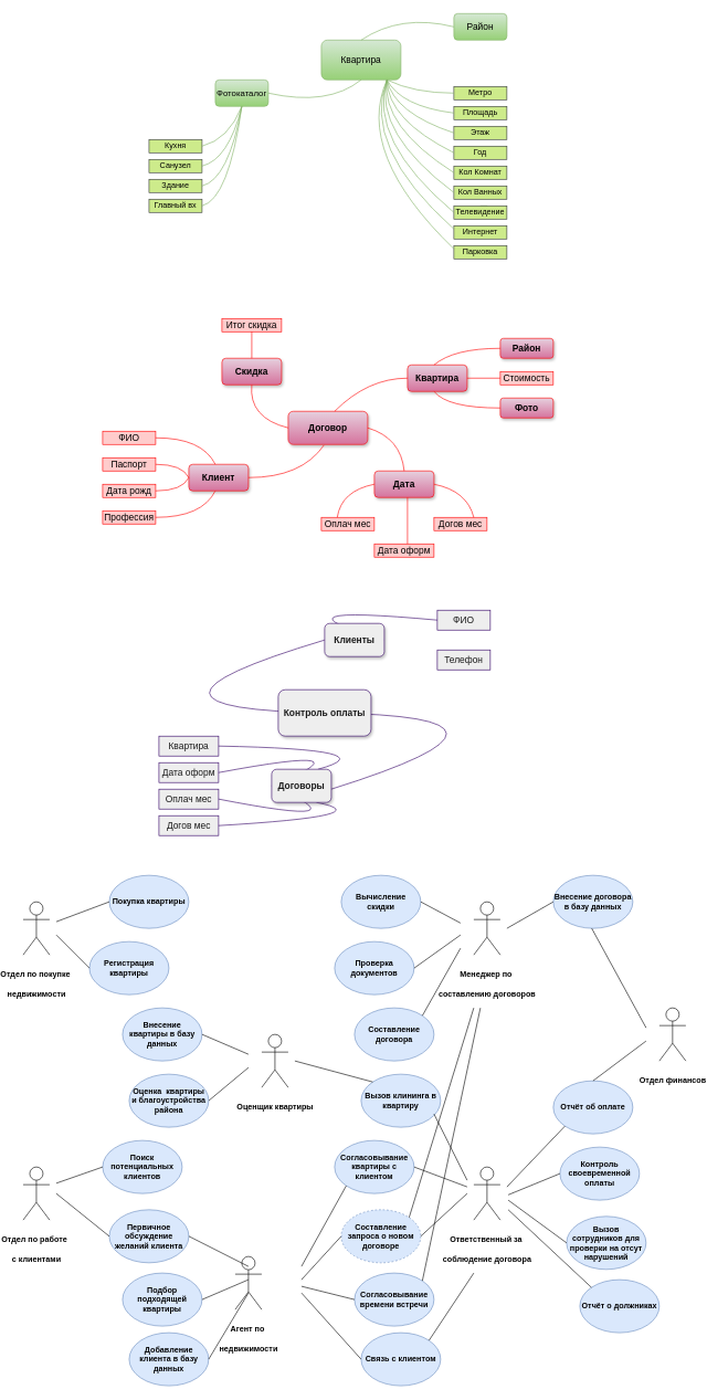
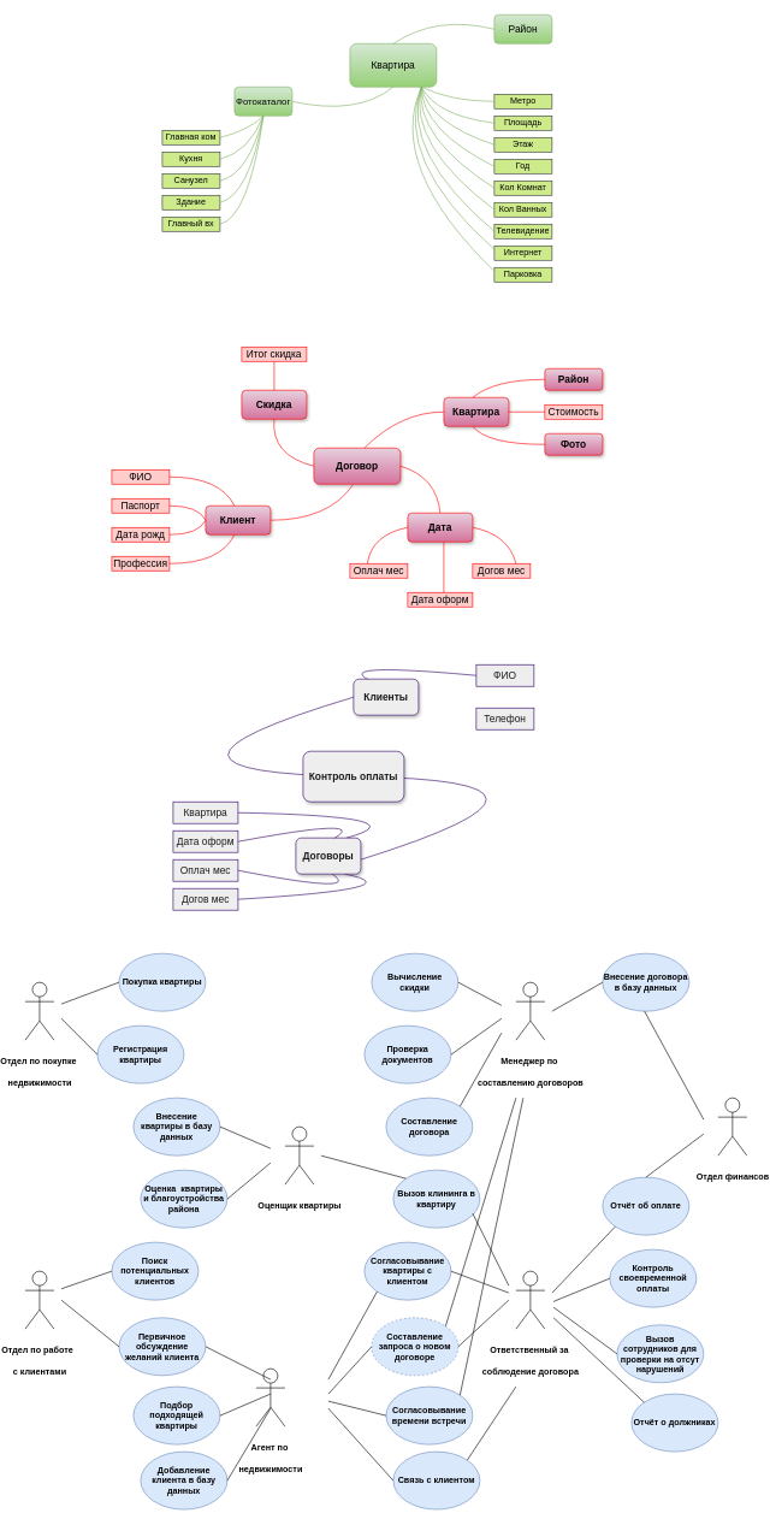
+ <mxCell id="53" value="" style="endArrow=none;html=1;rounded=0;entryX=0.5;entryY=1;entryDx=0;entryDy=0;exitX=1;exitY=0.5;exitDx=0;exitDy=0;curved=1;strokeColor=#82B366;" edge="1" parent="1" source="48" target="34"><mxGeometry width="50" height="50" relative="1" as="geometry"><mxPoint x="300" y="200" as="sourcePoint" /><mxPoint x="350" y="150" as="targetPoint" /><Array as="points"><mxPoint x="330" y="180" /></Array></mxGeometry></mxCell>
+ <mxCell id="48" value="Главная ком" style="rounded=0;whiteSpace=wrap;html=1;strokeColor=#36393d;fillColor=#cdeb8b;" vertex="1" parent="1"><mxGeometry x="210" y="180" width="80" height="20" as="geometry" /></mxCell>
